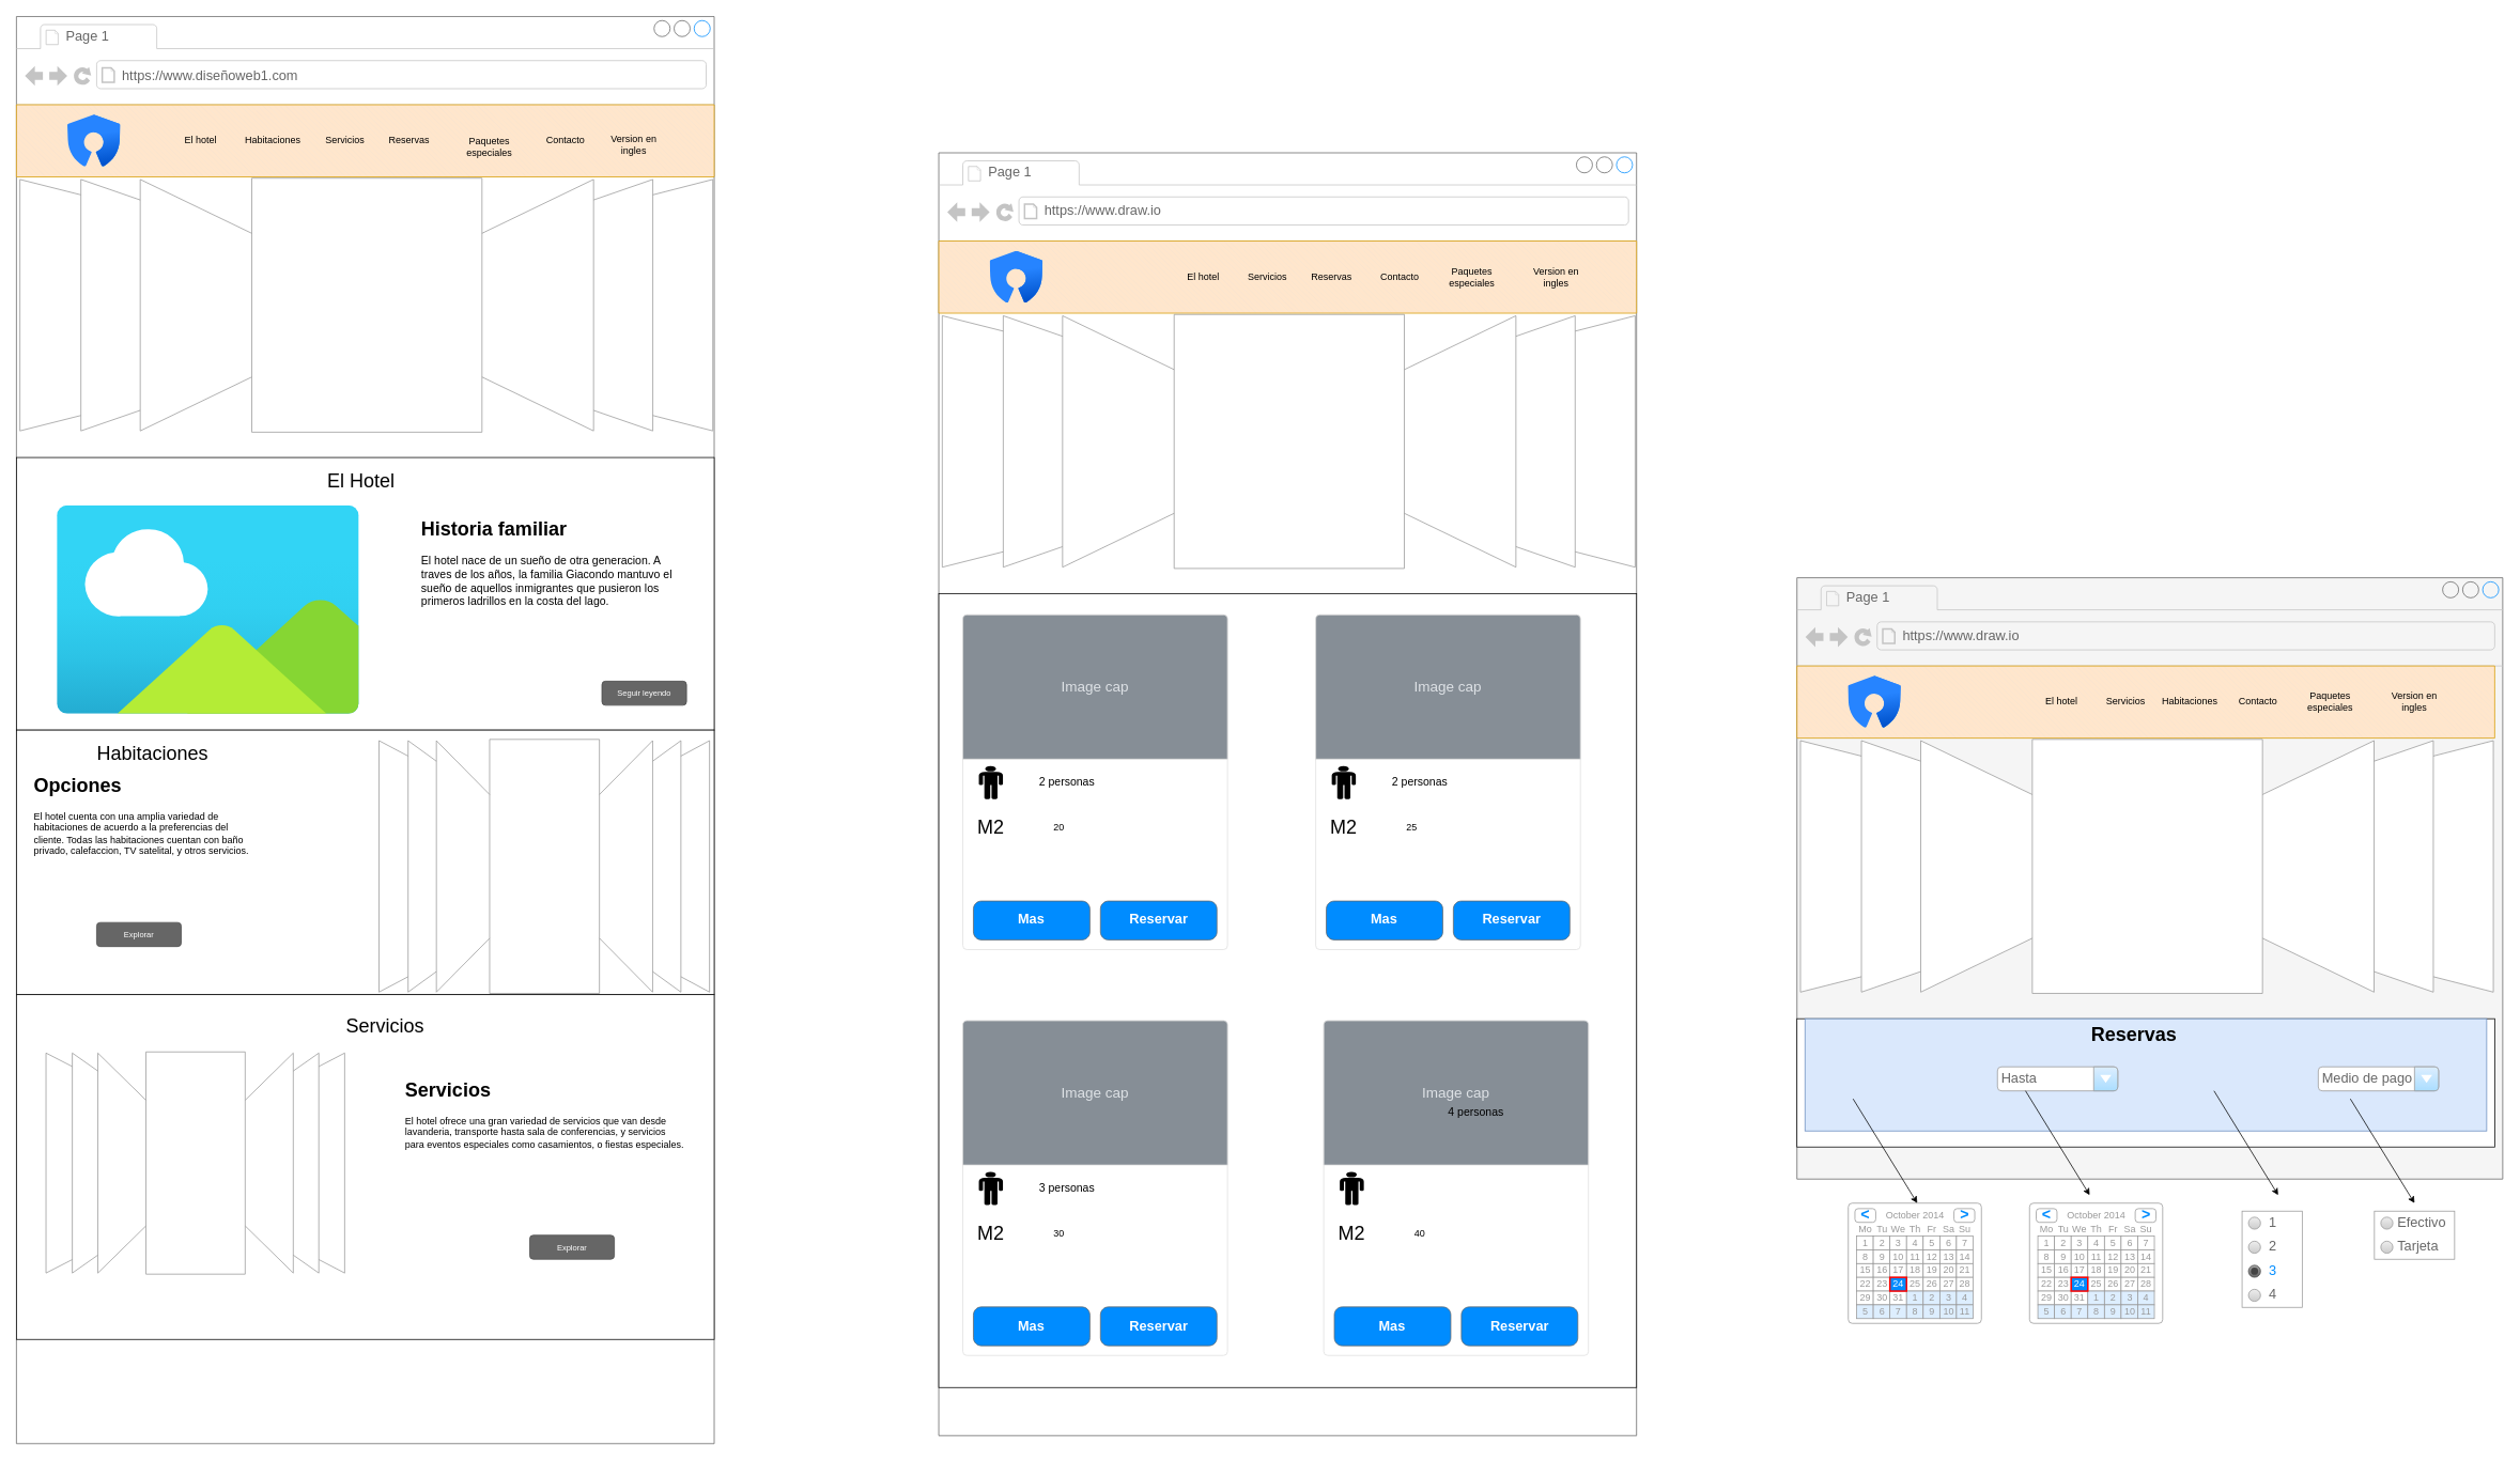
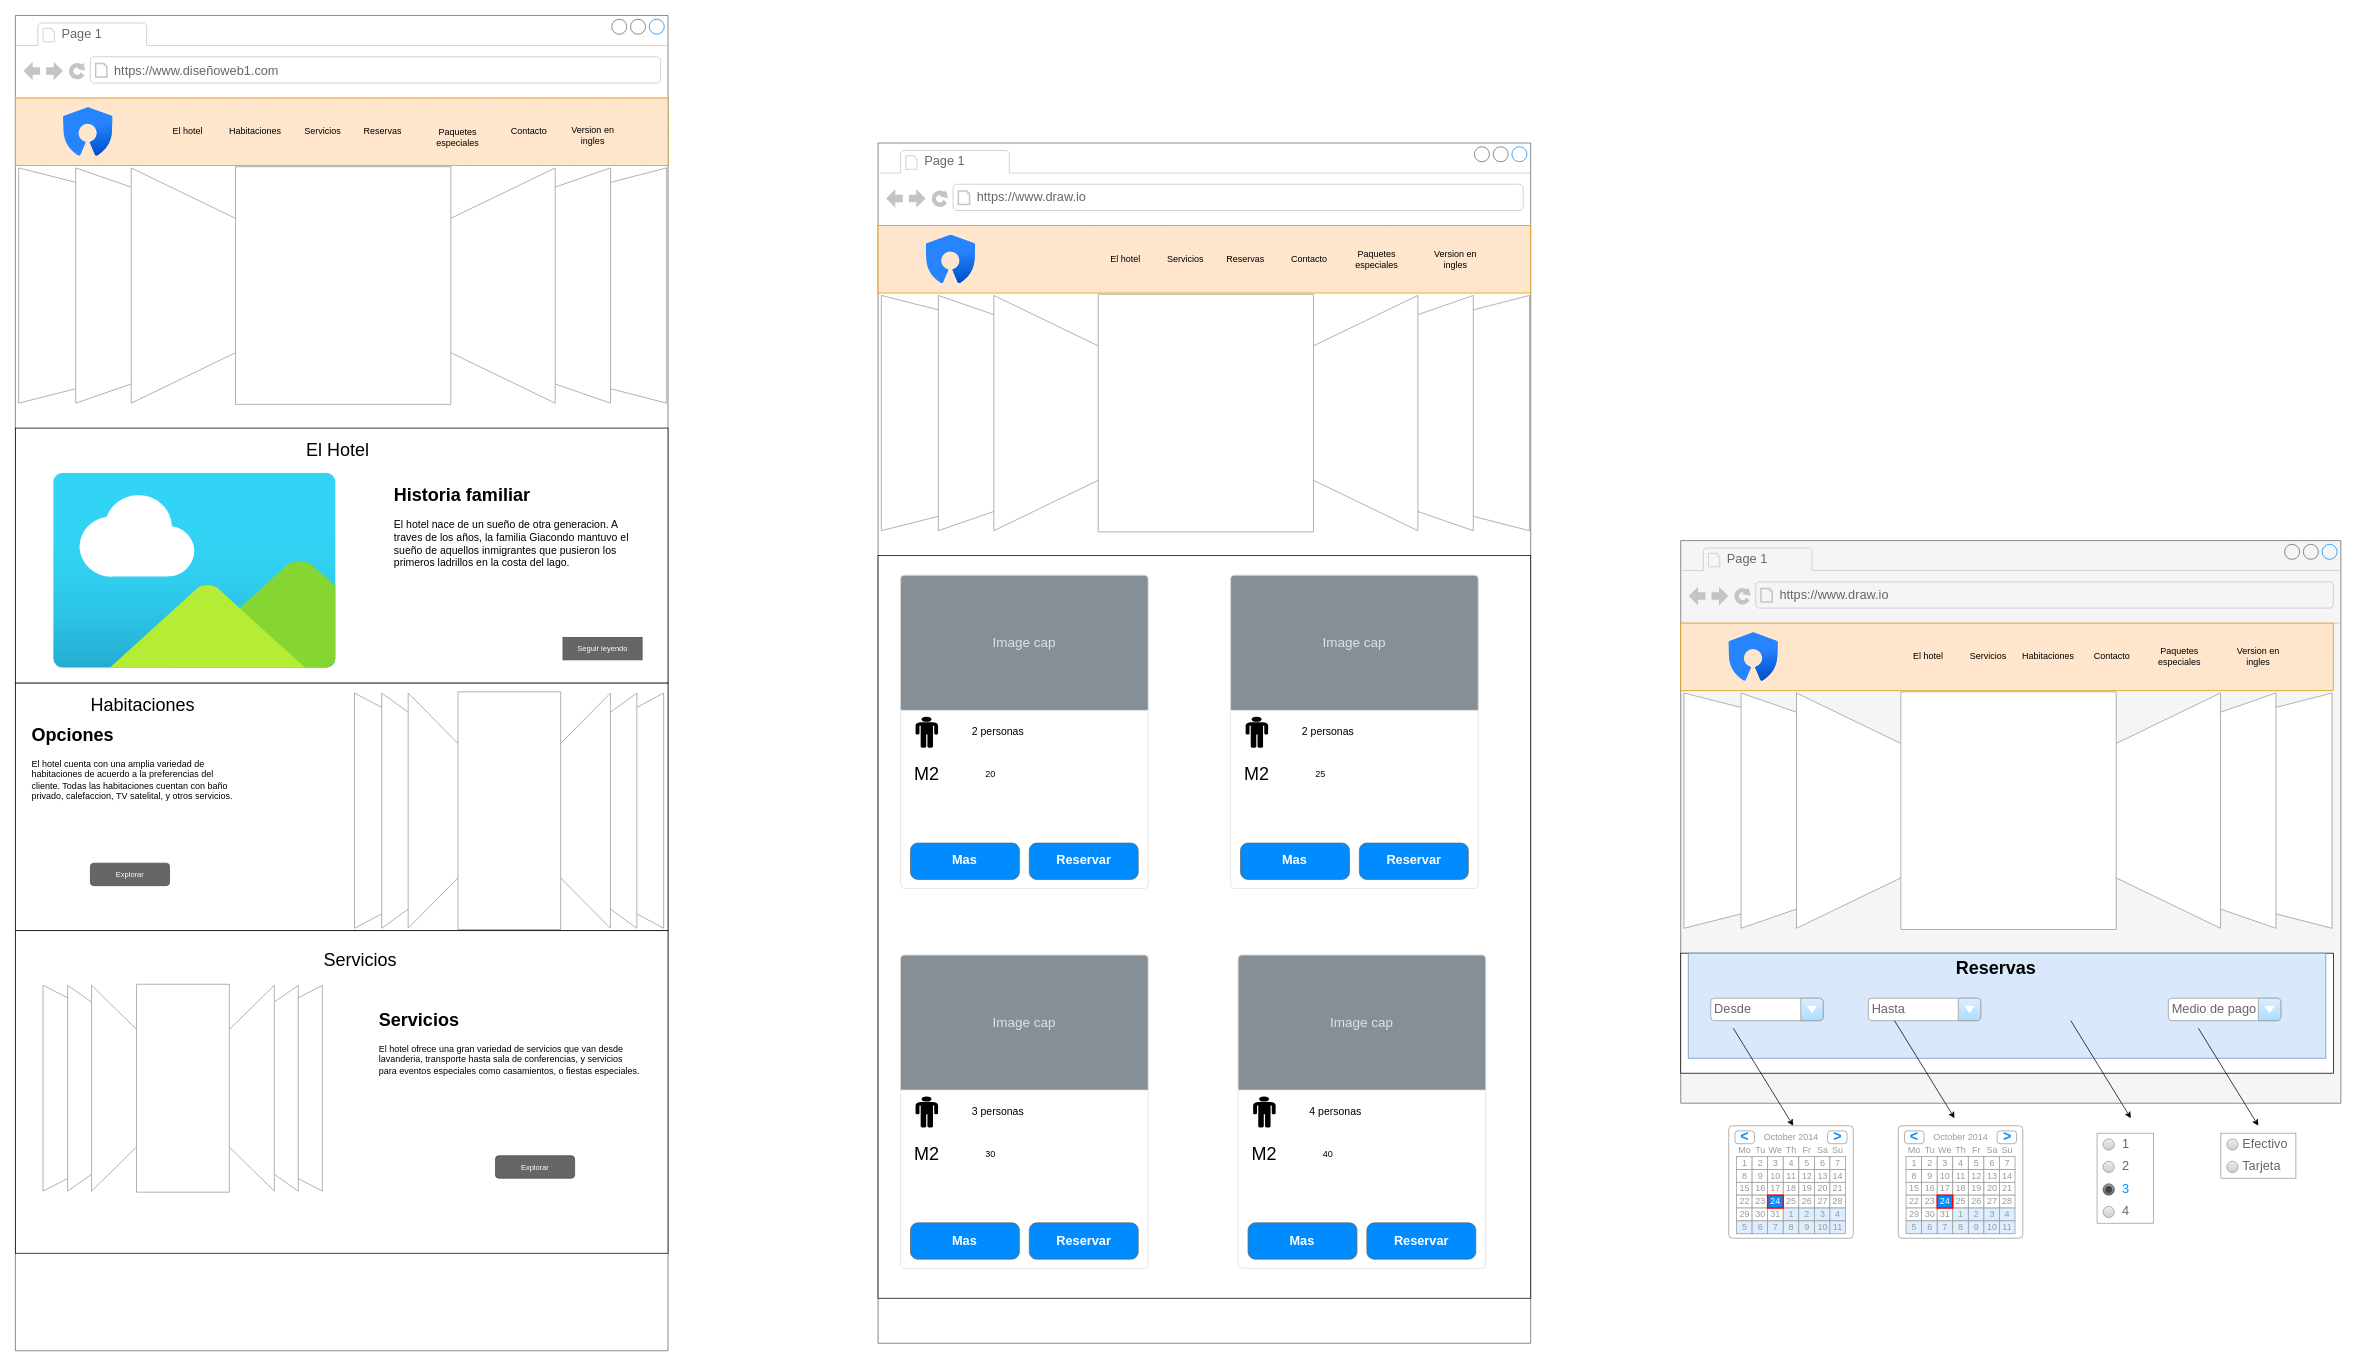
- <mxCell id="18" value="Seguir leyendo" style="rounded=1;html=1;shadow=0;dashed=0;whiteSpace=wrap;fontSize=10;fillColor=#666666;align=center;strokeColor=#4D4D4D;fontColor=#ffffff;" parent="2" vertex="1"><mxGeometry x="730" y="829" width="105.5" height="30" as="geometry" /></mxCell>
+ <mxCell id="18" value="Seguir leyendo" style="html=1;shadow=0;dashed=0;whiteSpace=wrap;fontSize=10;fillColor=#666666;align=center;strokeColor=#4D4D4D;fontColor=#ffffff;rounded=0;" parent="2" vertex="1"><mxGeometry x="730" y="829" width="105.5" height="30" as="geometry" /></mxCell>
+ <mxCell id="142" value="Desde" style="strokeWidth=1;shadow=0;dashed=0;align=center;html=1;shape=mxgraph.mockup.forms.comboBox;strokeColor=#999999;fillColor=#ddeeff;align=left;fillColor2=#aaddff;mainText=;fontColor=#666666;fontSize=17;spacingLeft=3;" parent="75" vertex="1"><mxGeometry x="40" y="610" width="150" height="30" as="geometry" /></mxCell>
- <mxCell id="71" value="&lt;font style=&quot;font-size: 14px;&quot;&gt;4 personas&lt;/font&gt;" style="text;html=1;strokeColor=none;fillColor=none;align=center;verticalAlign=middle;whiteSpace=wrap;rounded=0;" parent="67" vertex="1"><mxGeometry x="130" y="96.25" width="120" height="35" as="geometry" /></mxCell>
+ <mxCell id="71" value="&lt;font style=&quot;font-size: 14px;&quot;&gt;4 personas&lt;/font&gt;" style="text;html=1;strokeColor=none;fillColor=none;align=center;verticalAlign=middle;whiteSpace=wrap;rounded=0;" parent="67" vertex="1"><mxGeometry x="70" y="191.25" width="120" height="35" as="geometry" /></mxCell>
